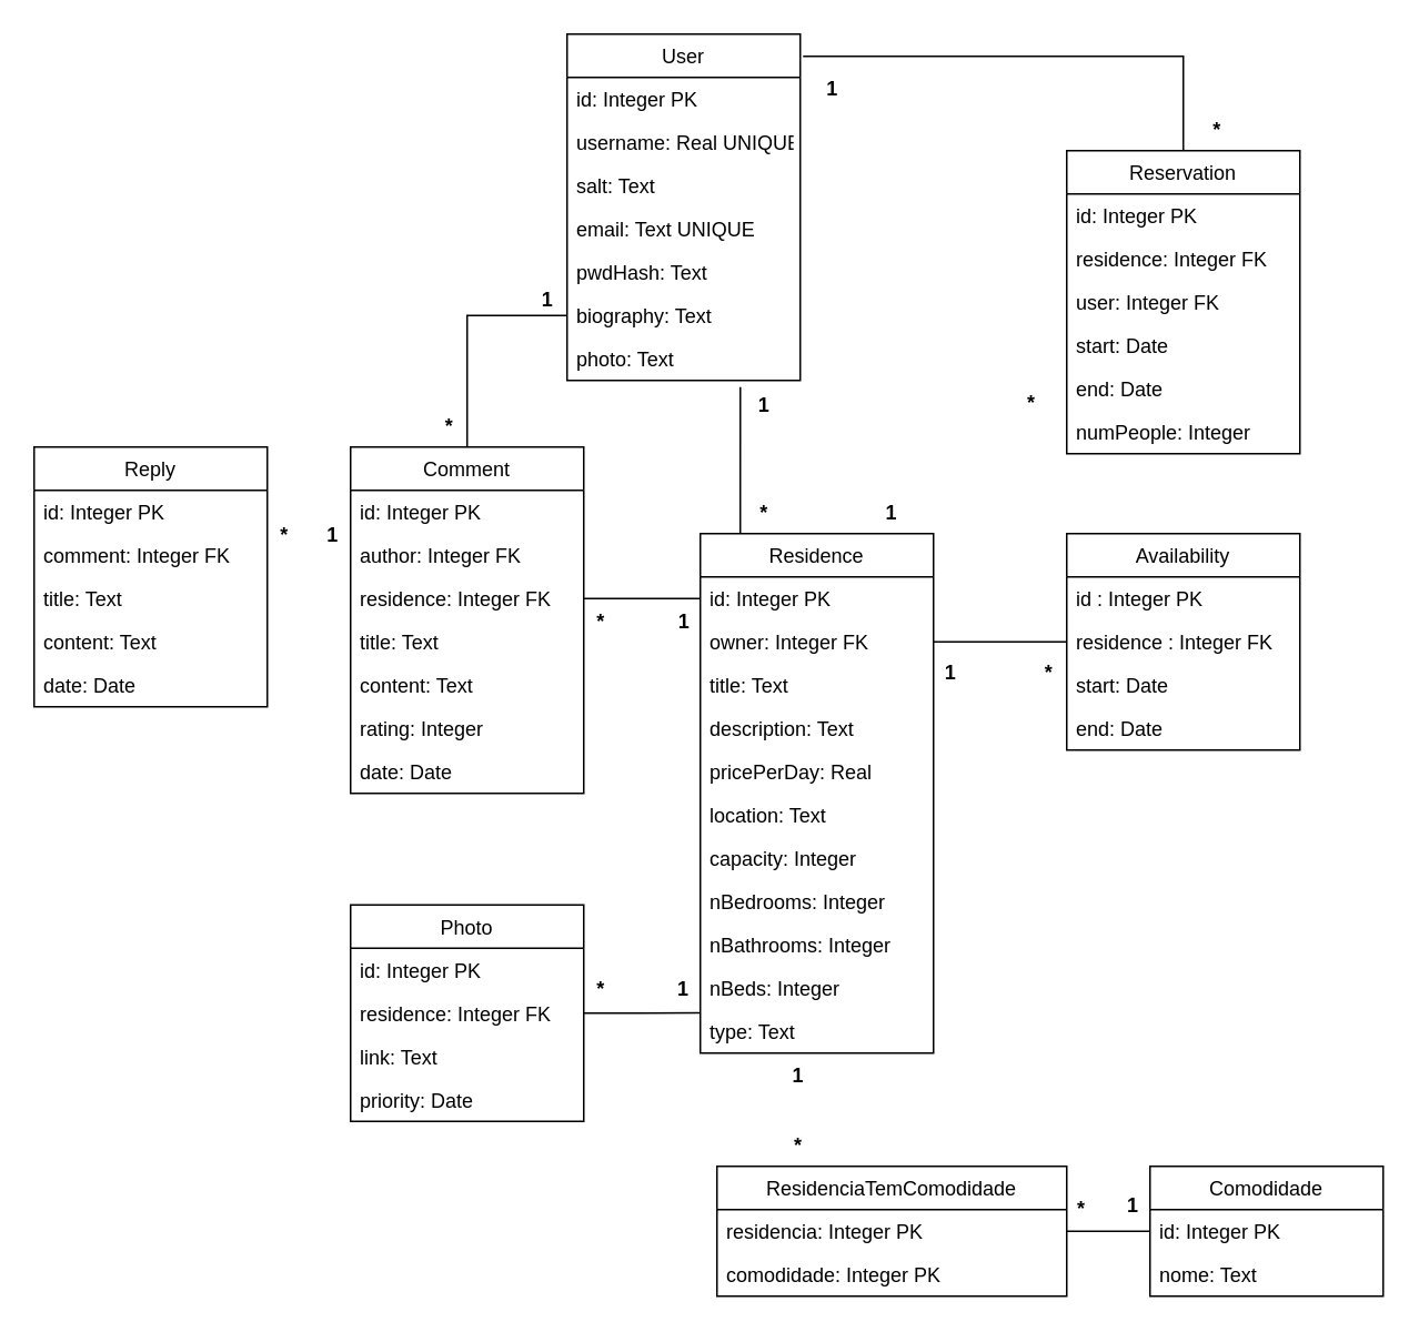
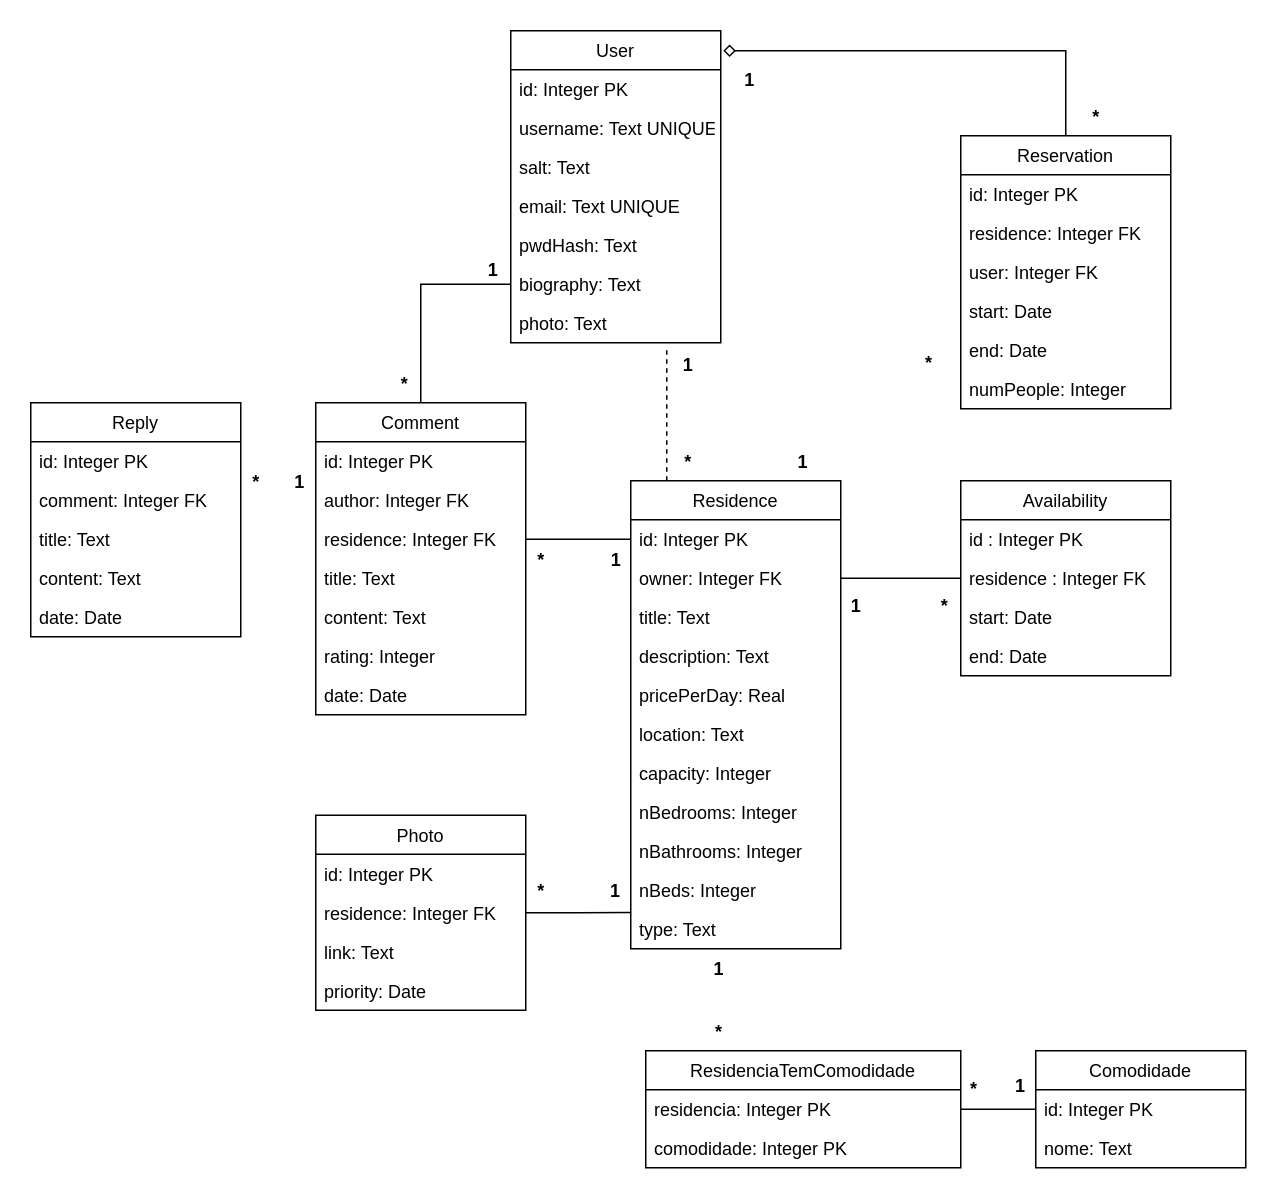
- <mxCell id="10" style="edgeStyle=orthogonalEdgeStyle;rounded=0;orthogonalLoop=1;jettySize=auto;html=1;entryX=1.012;entryY=0.064;entryDx=0;entryDy=0;entryPerimeter=0;endArrow=none;endFill=0;exitX=0.5;exitY=0;exitDx=0;exitDy=0;" edge="1" parent="1" source="11" target="2"><mxGeometry relative="1" as="geometry"><Array as="points"><mxPoint x="710" y="33" /></Array></mxGeometry></mxCell>
+ <mxCell id="10" style="edgeStyle=orthogonalEdgeStyle;rounded=0;orthogonalLoop=1;jettySize=auto;html=1;entryX=1.012;entryY=0.064;entryDx=0;entryDy=0;entryPerimeter=0;endArrow=diamond;endFill=0;exitX=0.5;exitY=0;exitDx=0;exitDy=0;" edge="1" parent="1" source="11" target="2"><mxGeometry relative="1" as="geometry"><Array as="points"><mxPoint x="710" y="33" /></Array></mxGeometry></mxCell>
- <mxCell id="4" value="username: Real UNIQUE" style="text;strokeColor=none;fillColor=none;align=left;verticalAlign=top;spacingLeft=4;spacingRight=4;overflow=hidden;rotatable=0;points=[[0,0.5],[1,0.5]];portConstraint=eastwest;" vertex="1" parent="2"><mxGeometry y="52" width="140" height="26" as="geometry" /></mxCell>
+ <mxCell id="4" value="username: Text UNIQUE" style="text;strokeColor=none;fillColor=none;align=left;verticalAlign=top;spacingLeft=4;spacingRight=4;overflow=hidden;rotatable=0;points=[[0,0.5],[1,0.5]];portConstraint=eastwest;" vertex="1" parent="2"><mxGeometry y="52" width="140" height="26" as="geometry" /></mxCell>
- <mxCell id="18" style="edgeStyle=orthogonalEdgeStyle;rounded=0;orthogonalLoop=1;jettySize=auto;html=1;entryX=0.743;entryY=1.156;entryDx=0;entryDy=0;entryPerimeter=0;endArrow=none;endFill=0;" edge="1" parent="1" source="19" target="9"><mxGeometry relative="1" as="geometry"><Array as="points"><mxPoint x="444" y="300" /><mxPoint x="444" y="300" /></Array></mxGeometry></mxCell>
+ <mxCell id="18" style="edgeStyle=orthogonalEdgeStyle;rounded=0;orthogonalLoop=1;jettySize=auto;html=1;entryX=0.743;entryY=1.156;entryDx=0;entryDy=0;entryPerimeter=0;endArrow=none;endFill=0;dashed=1;" edge="1" parent="1" source="19" target="9"><mxGeometry relative="1" as="geometry"><Array as="points"><mxPoint x="444" y="300" /><mxPoint x="444" y="300" /></Array></mxGeometry></mxCell>
